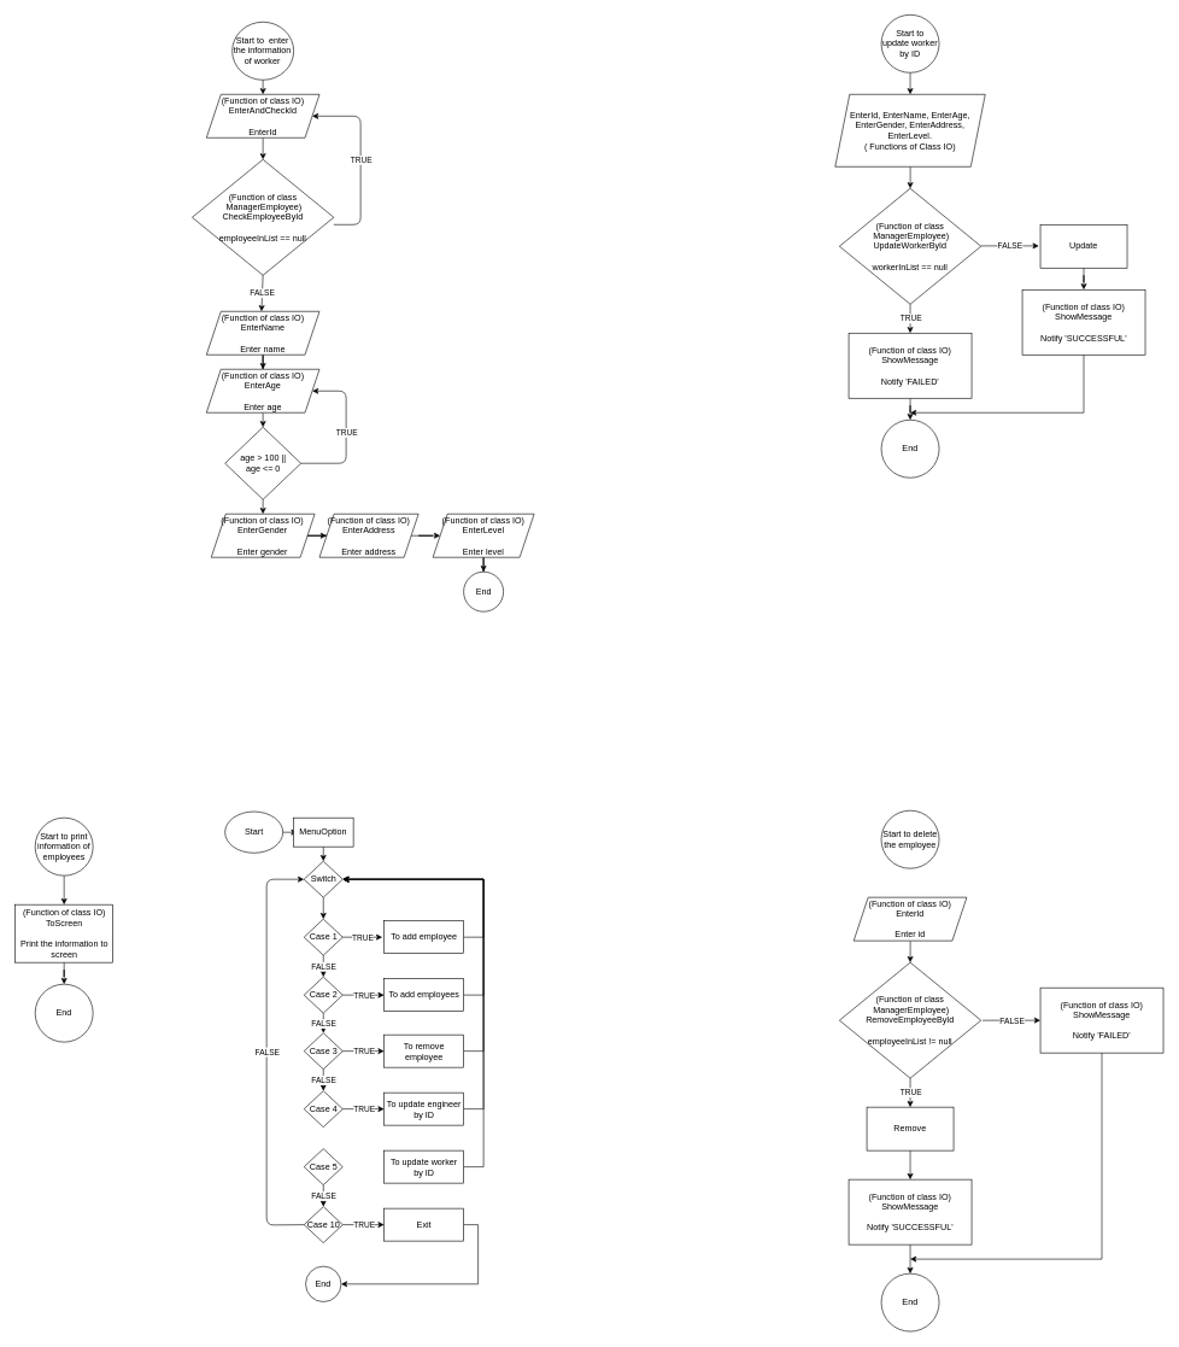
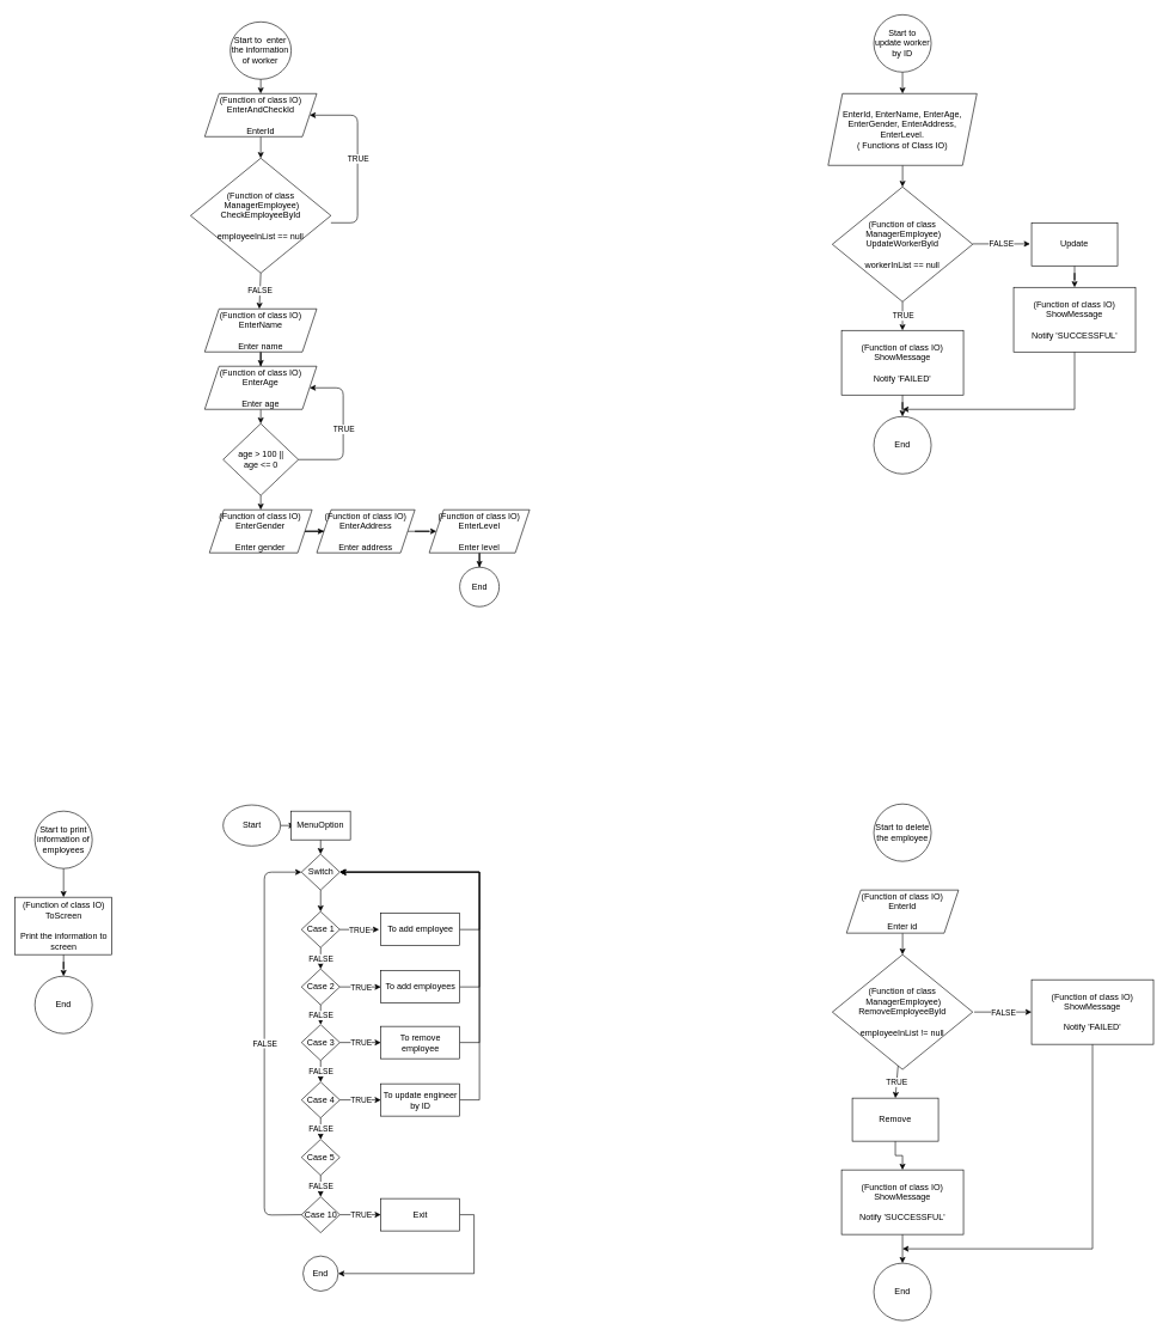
- <mxCell id="52" value="Remove" style="rounded=0;whiteSpace=wrap;html=1;" parent="1" vertex="1"><mxGeometry x="1198.01" y="1530" width="120" height="60" as="geometry" /></mxCell>
+ <mxCell id="52" value="Remove" style="rounded=0;whiteSpace=wrap;html=1;" parent="1" vertex="1"><mxGeometry x="1188.01" y="1530" width="120" height="60" as="geometry" /></mxCell>
+ <mxCell id="103" value="" style="endArrow=classic;html=1;exitX=0.5;exitY=1;exitDx=0;exitDy=0;entryX=0.5;entryY=0;entryDx=0;entryDy=0;" parent="1" source="69" target="72" edge="1"><mxGeometry relative="1" as="geometry"><mxPoint x="468" y="1560" as="sourcePoint" /><mxPoint x="568" y="1560" as="targetPoint" /></mxGeometry></mxCell>
+ <mxCell id="104" value="FALSE" style="edgeLabel;resizable=0;html=1;align=center;verticalAlign=middle;" parent="103" connectable="0" vertex="1"><mxGeometry relative="1" as="geometry" /></mxCell>
- <mxCell id="74" style="edgeStyle=orthogonalEdgeStyle;rounded=0;orthogonalLoop=1;jettySize=auto;html=1;entryX=1;entryY=0.5;entryDx=0;entryDy=0;" parent="1" source="75" target="67" edge="1"><mxGeometry relative="1" as="geometry"><Array as="points"><mxPoint x="668" y="1613" /><mxPoint x="668" y="1215" /></Array></mxGeometry></mxCell>
- <mxCell id="75" value="To update worker by ID" style="rounded=0;whiteSpace=wrap;html=1;" parent="1" vertex="1"><mxGeometry x="530.5" y="1590" width="110" height="45" as="geometry" /></mxCell>
